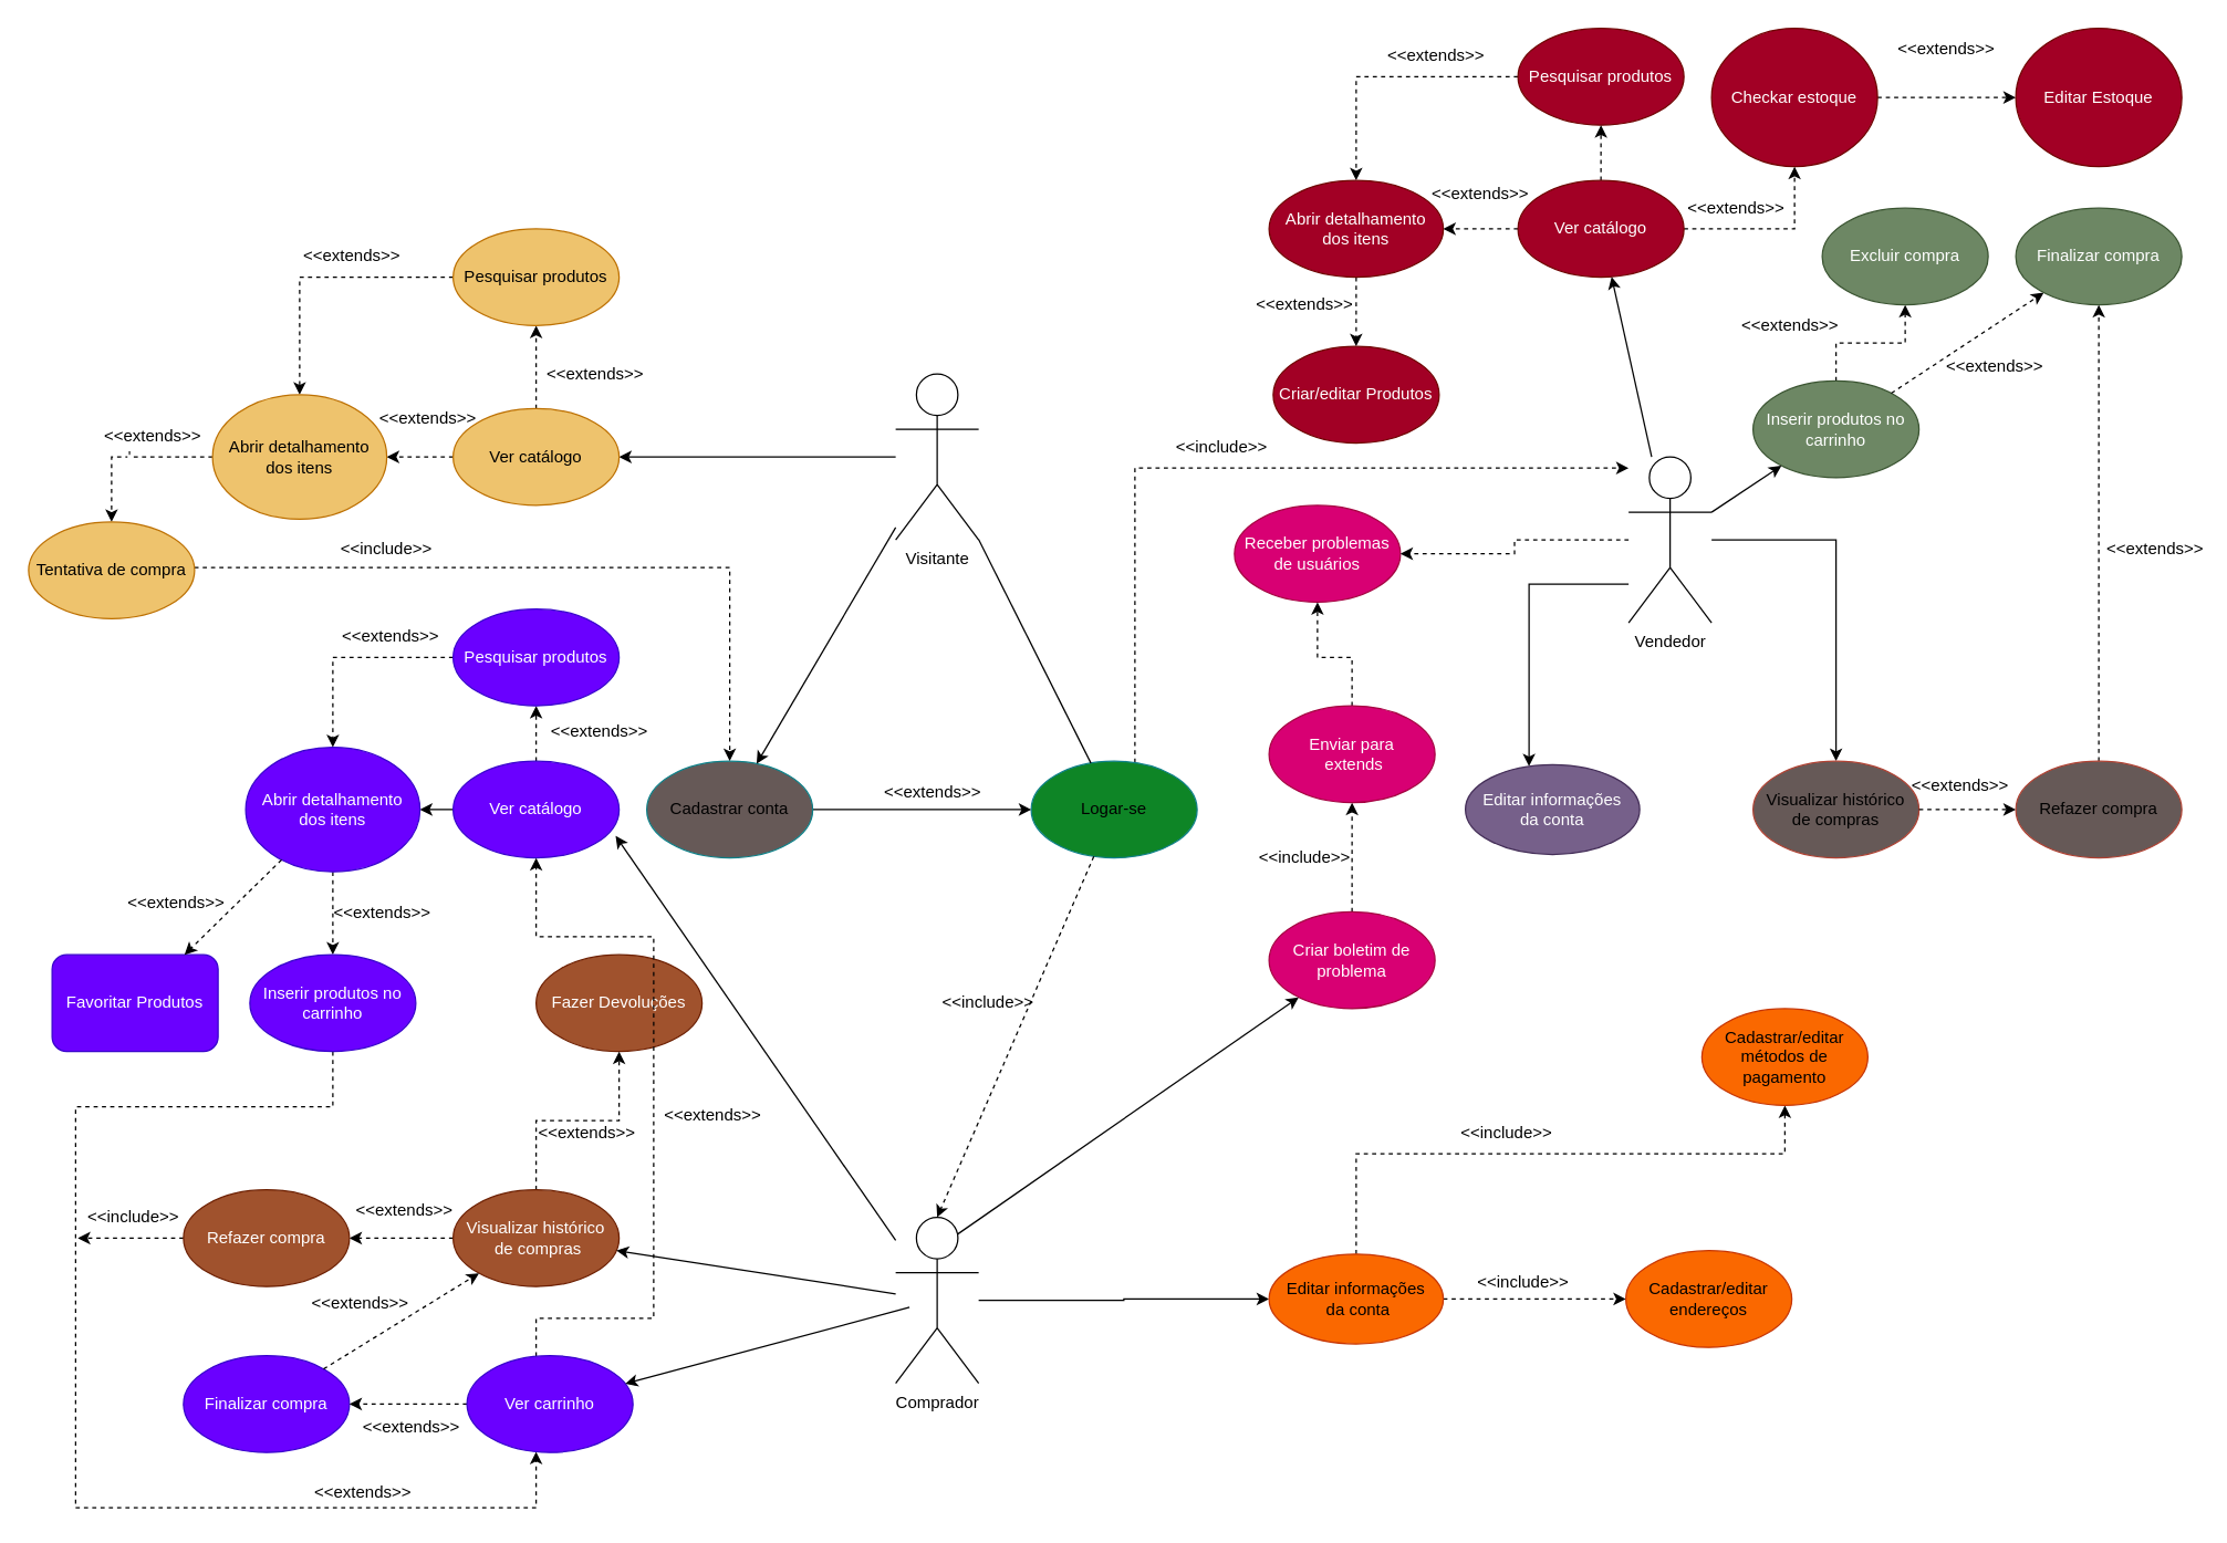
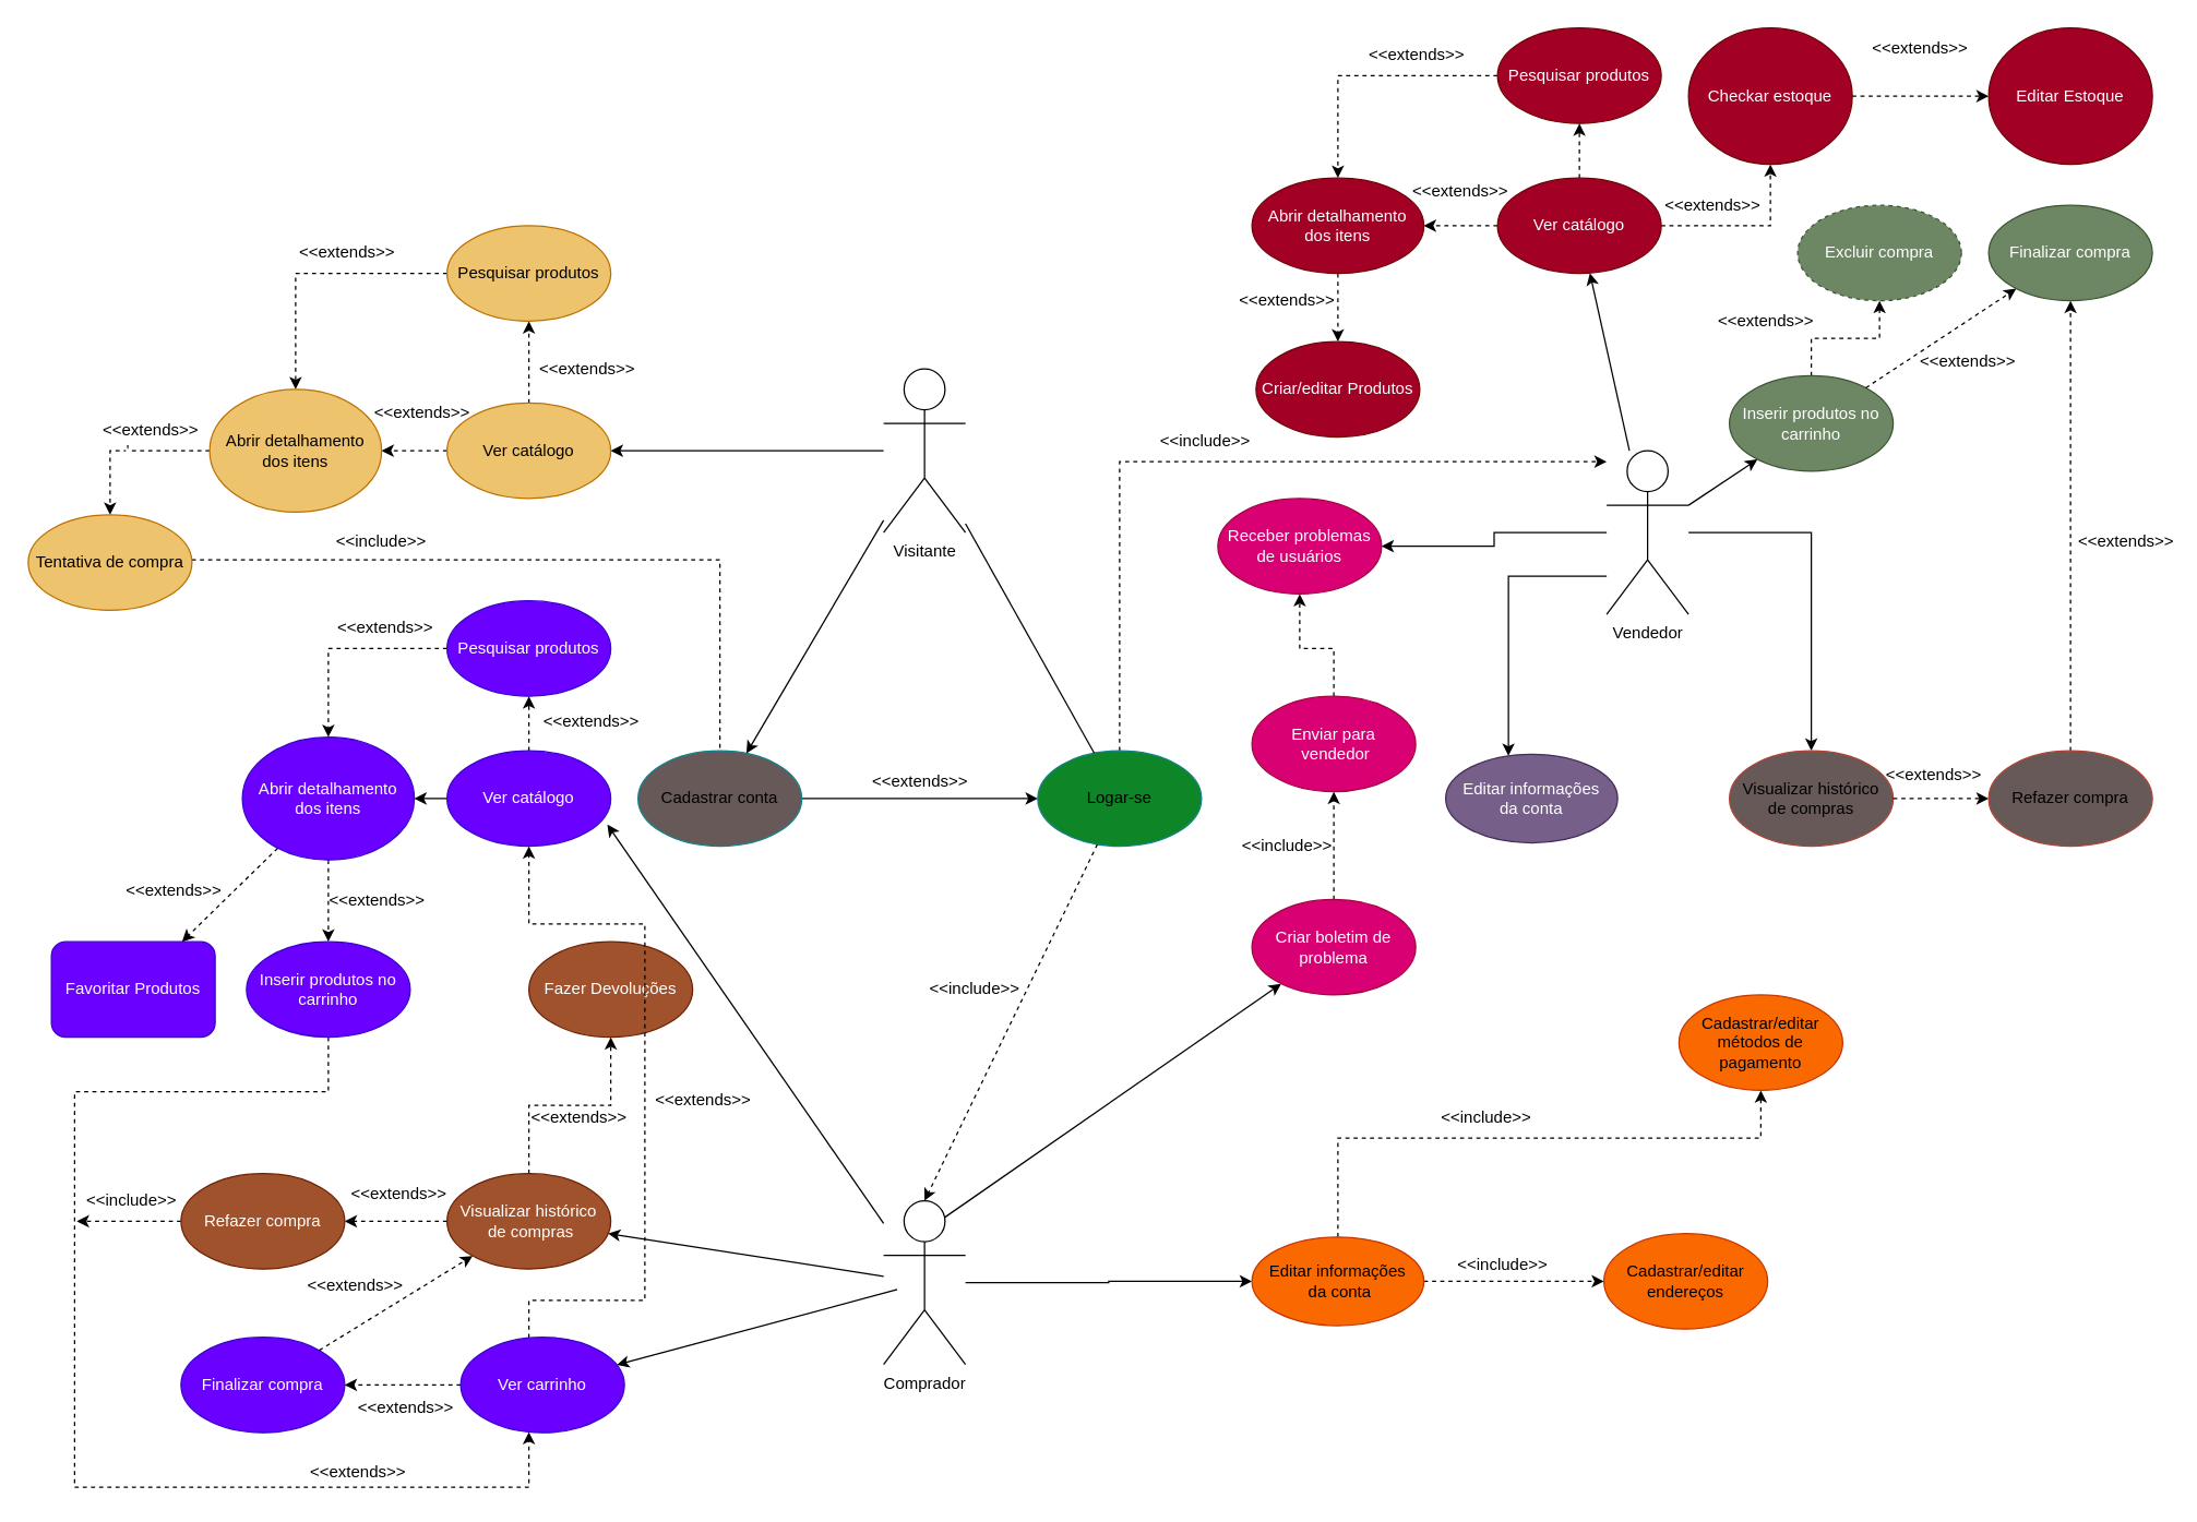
- <mxCell id="42" value="Excluir compra" style="ellipse;whiteSpace=wrap;html=1;fillColor=#6d8764;fontColor=#ffffff;strokeColor=#3A5431;" parent="1" vertex="1"><mxGeometry x="1317" y="150" width="120" height="70" as="geometry" /></mxCell>
+ <mxCell id="42" value="Excluir compra" style="ellipse;whiteSpace=wrap;html=1;fillColor=#6d8764;fontColor=#ffffff;strokeColor=#3A5431;dashed=1;" parent="1" vertex="1"><mxGeometry x="1317" y="150" width="120" height="70" as="geometry" /></mxCell>
- <mxCell id="81" style="edgeStyle=orthogonalEdgeStyle;rounded=0;orthogonalLoop=1;jettySize=auto;html=1;dashed=1;" edge="1" parent="1" source="36" target="80"><mxGeometry relative="1" as="geometry"><mxPoint x="1167" y="460" as="sourcePoint" /><mxPoint x="1167" y="545" as="targetPoint" /></mxGeometry></mxCell>
+ <mxCell id="81" style="edgeStyle=orthogonalEdgeStyle;rounded=0;orthogonalLoop=1;jettySize=auto;html=1;" edge="1" parent="1" source="36" target="80"><mxGeometry relative="1" as="geometry"><mxPoint x="1167" y="460" as="sourcePoint" /><mxPoint x="1167" y="545" as="targetPoint" /></mxGeometry></mxCell>
- <mxCell id="66" style="edgeStyle=orthogonalEdgeStyle;rounded=0;orthogonalLoop=1;jettySize=auto;html=1;dashed=1;" edge="1" parent="1" source="87" target="24"><mxGeometry relative="1" as="geometry"><Array as="points"><mxPoint x="66" y="410" /><mxPoint x="527" y="410" /></Array></mxGeometry></mxCell>
+ <mxCell id="66" style="edgeStyle=orthogonalEdgeStyle;rounded=0;orthogonalLoop=1;jettySize=auto;html=1;dashed=1;endArrow=none;" edge="1" parent="1" source="87" target="24"><mxGeometry relative="1" as="geometry"><Array as="points"><mxPoint x="66" y="410" /><mxPoint x="527" y="410" /></Array></mxGeometry></mxCell>
- <mxCell id="83" value="Enviar para&lt;br&gt;&amp;nbsp;extends" style="ellipse;whiteSpace=wrap;html=1;fillColor=#d80073;strokeColor=#A50040;fontColor=#ffffff;" vertex="1" parent="1"><mxGeometry x="917" y="510" width="120" height="70" as="geometry" /></mxCell>
+ <mxCell id="83" value="Enviar para&lt;br&gt;&amp;nbsp;vendedor" style="ellipse;whiteSpace=wrap;html=1;fillColor=#d80073;strokeColor=#A50040;fontColor=#ffffff;" vertex="1" parent="1"><mxGeometry x="917" y="510" width="120" height="70" as="geometry" /></mxCell>
- <mxCell id="3" value="Logar-se" style="ellipse;whiteSpace=wrap;html=1;fillColor=#0E8526;strokeColor=#0e8088;" parent="1" vertex="1"><mxGeometry x="745" y="550" width="120" height="70" as="geometry" /></mxCell>
+ <mxCell id="3" value="Logar-se" style="ellipse;whiteSpace=wrap;html=1;fillColor=#0E8526;strokeColor=#0e8088;" parent="1" vertex="1"><mxGeometry x="760" y="550" width="120" height="70" as="geometry" /></mxCell>
